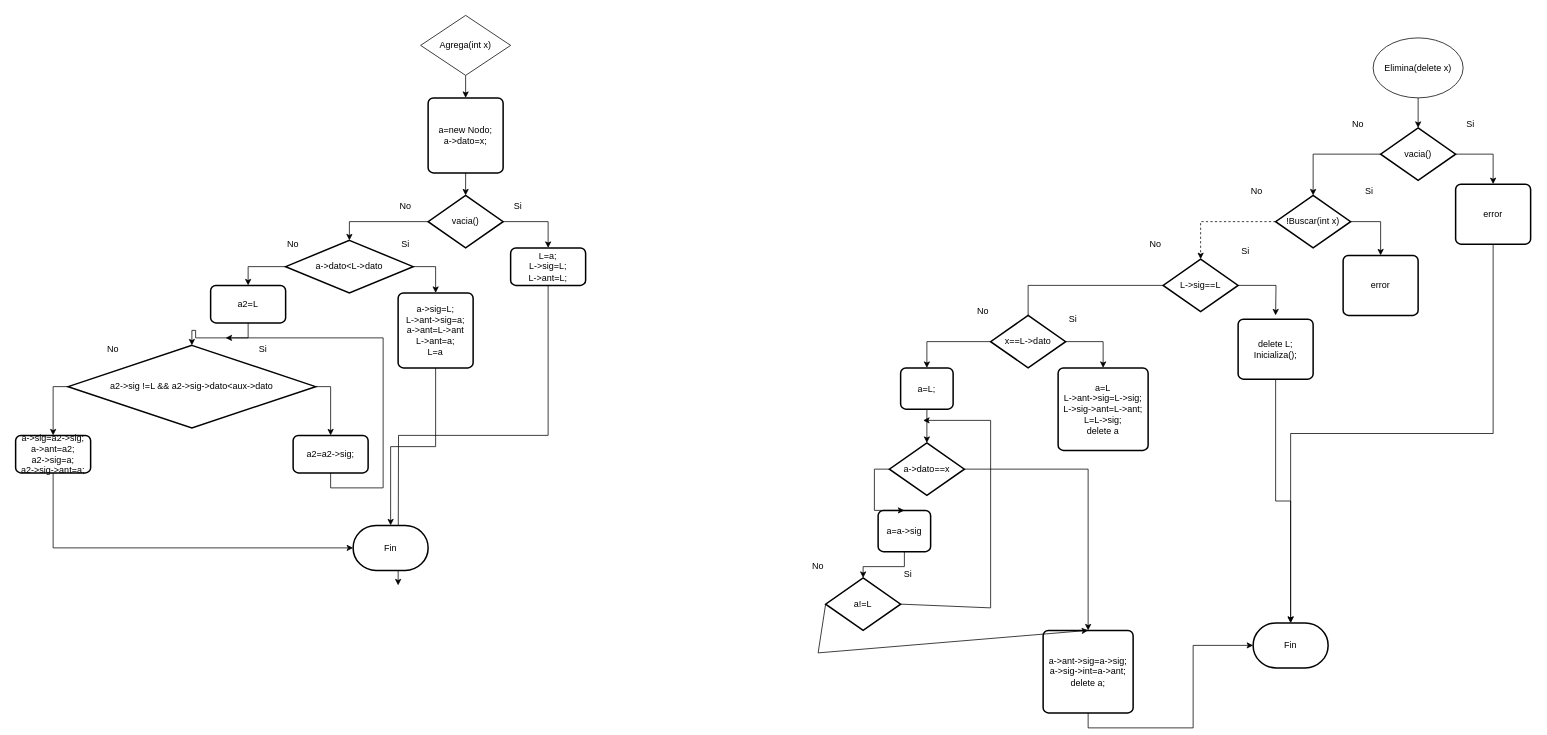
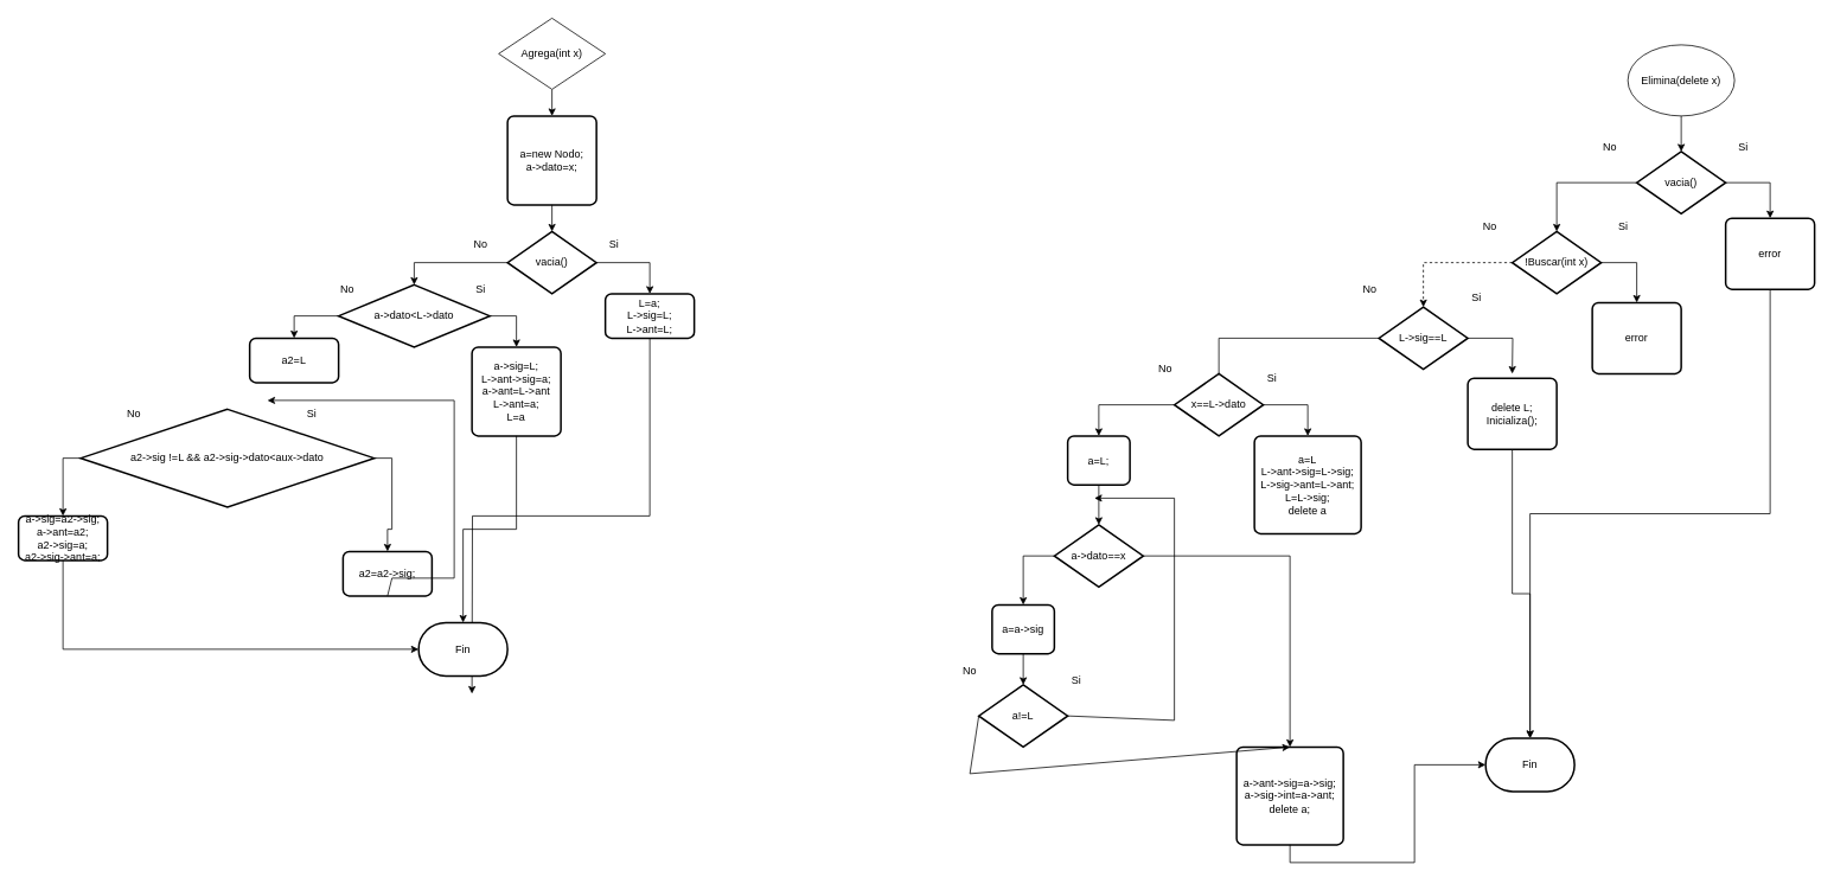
- <mxCell id="24" style="edgeStyle=orthogonalEdgeStyle;rounded=0;orthogonalLoop=1;jettySize=auto;html=1;exitX=0.5;exitY=1;exitDx=0;exitDy=0;entryX=0.5;entryY=0;entryDx=0;entryDy=0;entryPerimeter=0;" parent="1" source="19" target="23" edge="1"><mxGeometry relative="1" as="geometry" /></mxCell>
- <mxCell id="25" value="a2=a2-&amp;gt;sig;" style="rounded=1;whiteSpace=wrap;html=1;absoluteArcSize=1;arcSize=14;strokeWidth=2;" parent="1" vertex="1"><mxGeometry x="390" y="580" width="100" height="50" as="geometry" /></mxCell>
+ <mxCell id="25" value="a2=a2-&amp;gt;sig;" style="rounded=1;whiteSpace=wrap;html=1;absoluteArcSize=1;arcSize=14;strokeWidth=2;" parent="1" vertex="1"><mxGeometry x="385" y="620" width="100" height="50" as="geometry" /></mxCell>
- <mxCell id="63" value="a=a-&amp;gt;sig" style="rounded=1;whiteSpace=wrap;html=1;absoluteArcSize=1;arcSize=14;strokeWidth=2;" vertex="1" parent="1"><mxGeometry x="1170" y="680" width="70" height="55" as="geometry" /></mxCell>
+ <mxCell id="63" value="a=a-&amp;gt;sig" style="rounded=1;whiteSpace=wrap;html=1;absoluteArcSize=1;arcSize=14;strokeWidth=2;" vertex="1" parent="1"><mxGeometry x="1115" y="680" width="70" height="55" as="geometry" /></mxCell>
